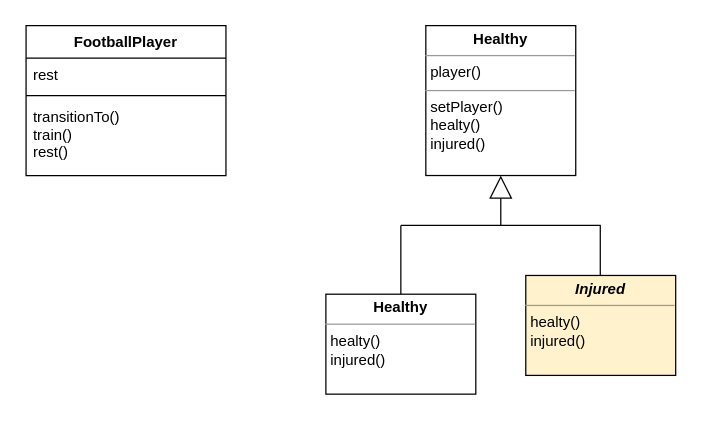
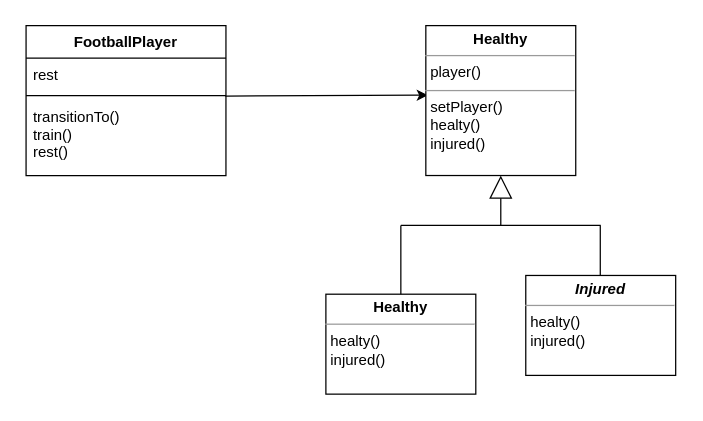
+ <mxCell id="7" value="" style="endArrow=classic;html=1;rounded=0;exitX=0.997;exitY=-0.06;exitDx=0;exitDy=0;exitPerimeter=0;entryX=0.014;entryY=0.464;entryDx=0;entryDy=0;entryPerimeter=0;" parent="1" source="6" target="8" edge="1"><mxGeometry width="50" height="50" relative="1" as="geometry"><mxPoint x="290" y="250" as="sourcePoint" /><mxPoint x="270" y="110" as="targetPoint" /></mxGeometry></mxCell>
- <mxCell id="10" value="&lt;p style=&quot;margin:0px;margin-top:4px;text-align:center;&quot;&gt;&lt;b&gt;&lt;i&gt;Injured&lt;/i&gt;&lt;/b&gt;&lt;/p&gt;&lt;hr size=&quot;1&quot;&gt;&lt;p style=&quot;margin:0px;margin-left:4px;&quot;&gt;&lt;/p&gt;&lt;p style=&quot;margin:0px;margin-left:4px;&quot;&gt;healty()&lt;/p&gt;&lt;p style=&quot;margin:0px;margin-left:4px;&quot;&gt;injured()&lt;/p&gt;&lt;p style=&quot;margin:0px;margin-left:4px;&quot;&gt;&lt;br&gt;&lt;/p&gt;" style="verticalAlign=top;align=left;overflow=fill;fontSize=12;fontFamily=Helvetica;html=1;fillColor=#fff2cc;" vertex="1" parent="1"><mxGeometry x="420" y="220" width="120" height="80" as="geometry" /></mxCell>
+ <mxCell id="10" value="&lt;p style=&quot;margin:0px;margin-top:4px;text-align:center;&quot;&gt;&lt;b&gt;&lt;i&gt;Injured&lt;/i&gt;&lt;/b&gt;&lt;/p&gt;&lt;hr size=&quot;1&quot;&gt;&lt;p style=&quot;margin:0px;margin-left:4px;&quot;&gt;&lt;/p&gt;&lt;p style=&quot;margin:0px;margin-left:4px;&quot;&gt;healty()&lt;/p&gt;&lt;p style=&quot;margin:0px;margin-left:4px;&quot;&gt;injured()&lt;/p&gt;&lt;p style=&quot;margin:0px;margin-left:4px;&quot;&gt;&lt;br&gt;&lt;/p&gt;" style="verticalAlign=top;align=left;overflow=fill;fontSize=12;fontFamily=Helvetica;html=1;" vertex="1" parent="1"><mxGeometry x="420" y="220" width="120" height="80" as="geometry" /></mxCell>
